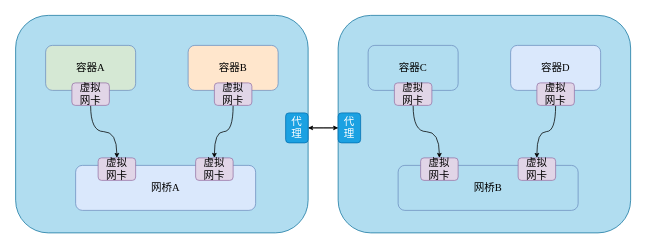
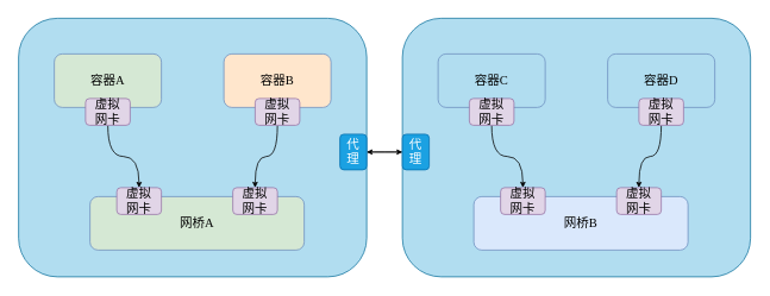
- <mxCell id="21" value="容器D" style="rounded=1;whiteSpace=wrap;html=1;movable=1;resizable=1;rotatable=1;deletable=1;editable=1;connectable=1;fontSize=14;fontFamily=Times New Roman;fillColor=#dae8fc;strokeColor=#6c8ebf;container=0;" vertex="1" parent="1"><mxGeometry x="680" y="60" width="120" height="60" as="geometry" /></mxCell>
+ <mxCell id="21" value="容器D" style="rounded=1;whiteSpace=wrap;html=1;movable=1;resizable=1;rotatable=1;deletable=1;editable=1;connectable=1;fontSize=14;fontFamily=Times New Roman;fillColor=#b1ddf0;strokeColor=#6c8ebf;container=0;" vertex="1" parent="1"><mxGeometry x="680" y="60" width="120" height="60" as="geometry" /></mxCell>
- <mxCell id="12" value="网桥A" style="rounded=1;whiteSpace=wrap;html=1;fontSize=14;fontFamily=Times New Roman;container=0;fillColor=#dae8fc;strokeColor=#6c8ebf;" vertex="1" parent="1"><mxGeometry x="100" y="220" width="240" height="60" as="geometry" /></mxCell>
+ <mxCell id="12" value="网桥A" style="rounded=1;whiteSpace=wrap;html=1;fontSize=14;fontFamily=Times New Roman;container=0;fillColor=#d5e8d4;strokeColor=#6c8ebf;" vertex="1" parent="1"><mxGeometry x="100" y="220" width="240" height="60" as="geometry" /></mxCell>
- <mxCell id="23" value="网桥B" style="rounded=1;whiteSpace=wrap;html=1;fontSize=14;fontFamily=Times New Roman;container=0;fillColor=#b1ddf0;strokeColor=#6c8ebf;" vertex="1" parent="1"><mxGeometry x="530" y="220" width="240" height="60" as="geometry" /></mxCell>
+ <mxCell id="23" value="网桥B" style="rounded=1;whiteSpace=wrap;html=1;fontSize=14;fontFamily=Times New Roman;container=0;fillColor=#dae8fc;strokeColor=#6c8ebf;" vertex="1" parent="1"><mxGeometry x="530" y="220" width="240" height="60" as="geometry" /></mxCell>
